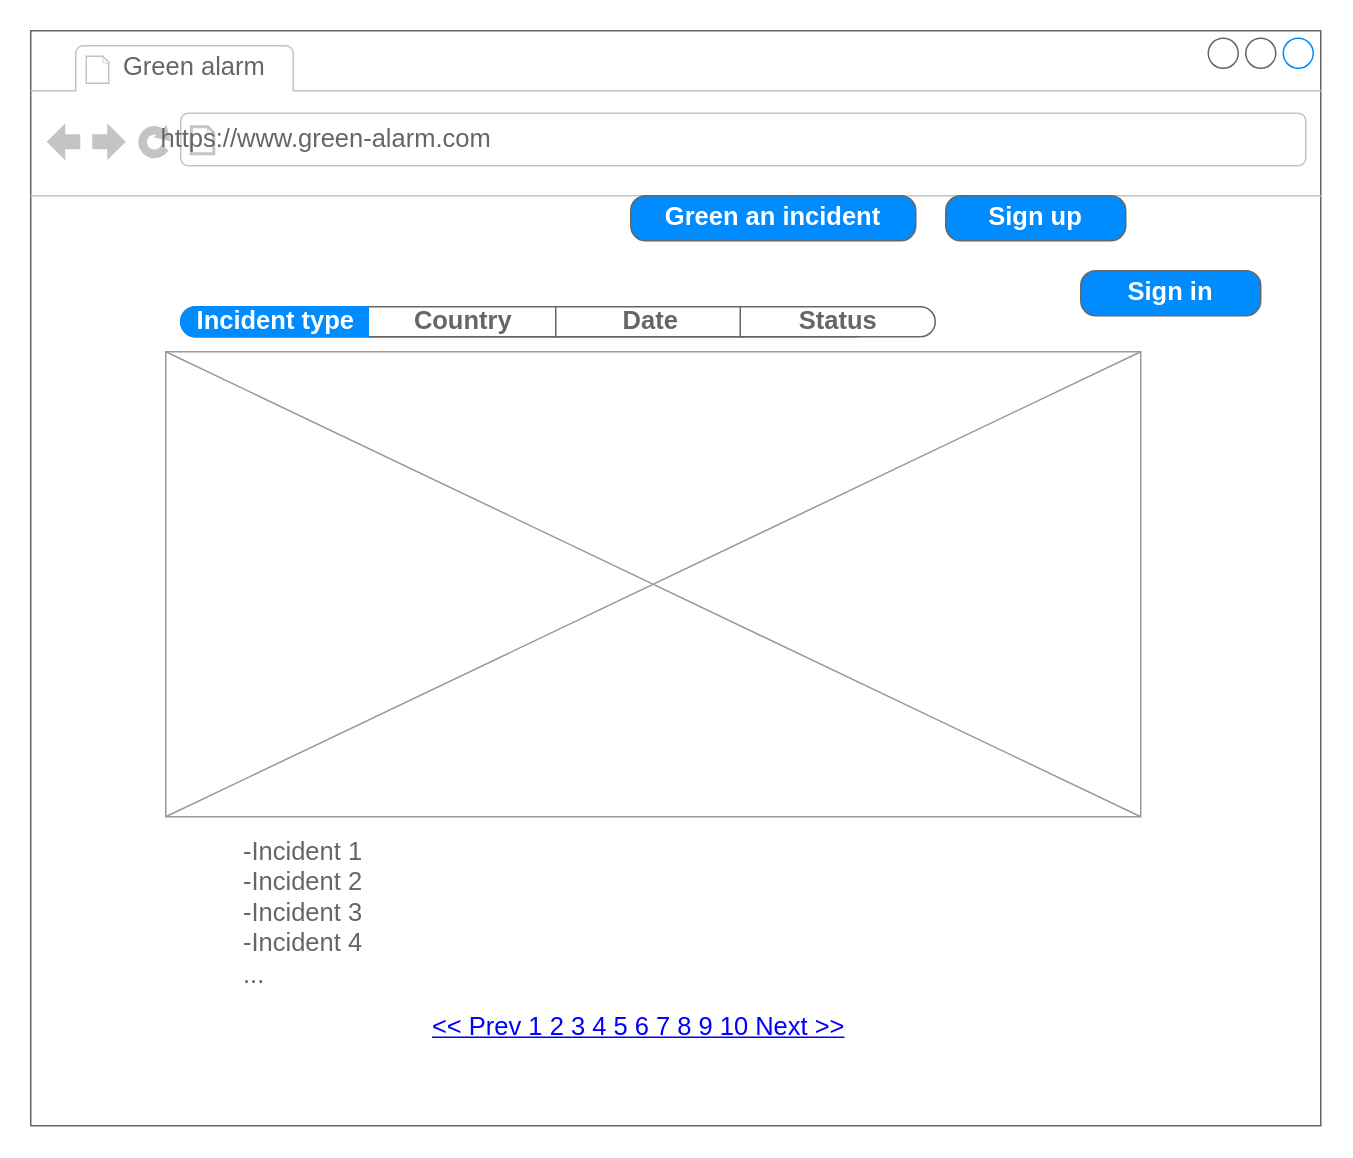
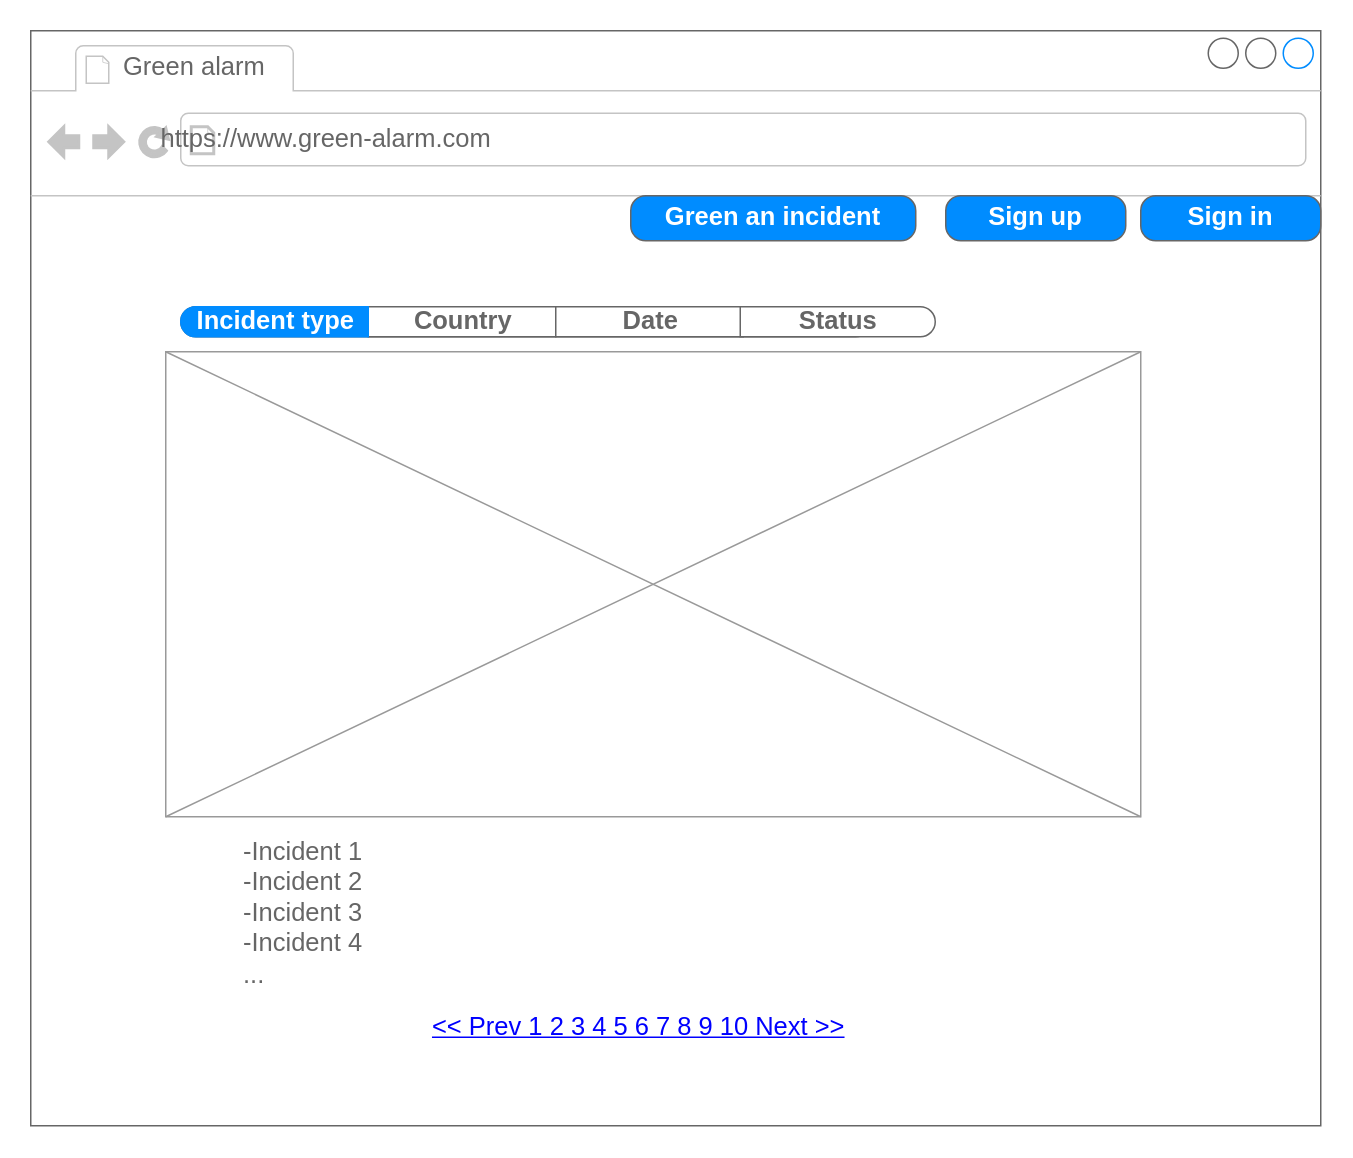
- <mxCell id="13" value="Sign in" style="strokeWidth=1;shadow=0;dashed=0;align=center;html=1;shape=mxgraph.mockup.buttons.button;strokeColor=#666666;fontColor=#ffffff;mainText=;buttonStyle=round;fontSize=17;fontStyle=1;fillColor=#008cff;whiteSpace=wrap;" vertex="1" parent="2"><mxGeometry x="700" y="160" width="120" height="30" as="geometry" /></mxCell>
+ <mxCell id="13" value="Sign in" style="strokeWidth=1;shadow=0;dashed=0;align=center;html=1;shape=mxgraph.mockup.buttons.button;strokeColor=#666666;fontColor=#ffffff;mainText=;buttonStyle=round;fontSize=17;fontStyle=1;fillColor=#008cff;whiteSpace=wrap;" vertex="1" parent="2"><mxGeometry x="740" y="110" width="120" height="30" as="geometry" /></mxCell>
